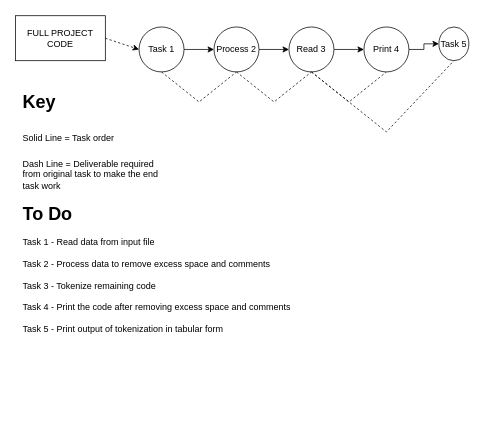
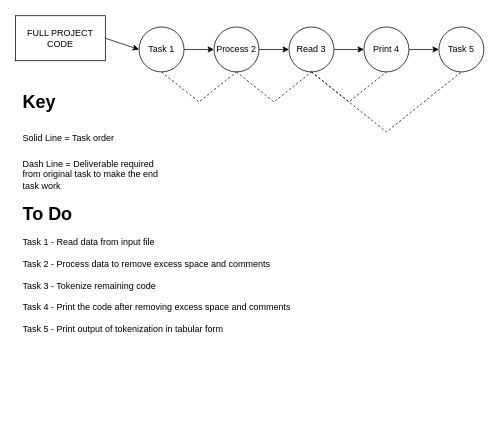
- <mxCell id="8" value="" style="endArrow=classic;html=1;rounded=0;exitX=1;exitY=0.5;exitDx=0;exitDy=0;entryX=0;entryY=0.5;entryDx=0;entryDy=0;dashed=1;" edge="1" parent="1" source="2" target="3"><mxGeometry width="50" height="50" relative="1" as="geometry"><mxPoint x="485" y="295" as="sourcePoint" /><mxPoint x="535" y="245" as="targetPoint" /></mxGeometry></mxCell>
+ <mxCell id="8" value="" style="endArrow=classic;html=1;rounded=0;exitX=1;exitY=0.5;exitDx=0;exitDy=0;entryX=0;entryY=0.5;entryDx=0;entryDy=0;" edge="1" parent="1" source="2" target="3"><mxGeometry width="50" height="50" relative="1" as="geometry"><mxPoint x="485" y="295" as="sourcePoint" /><mxPoint x="535" y="245" as="targetPoint" /></mxGeometry></mxCell>
- <mxCell id="7" value="Task 5" style="ellipse;whiteSpace=wrap;html=1;aspect=fixed;" vertex="1" parent="1"><mxGeometry x="585" y="35" width="40" height="45" as="geometry" /></mxCell>
+ <mxCell id="7" value="Task 5" style="ellipse;whiteSpace=wrap;html=1;aspect=fixed;" vertex="1" parent="1"><mxGeometry x="585" y="35" width="60" height="60" as="geometry" /></mxCell>
